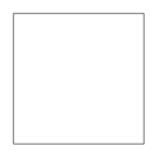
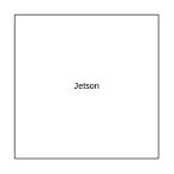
+ <mxCell id="3" value="Jetson" style="text;html=1;align=center;verticalAlign=middle;resizable=0;points=[];autosize=1;strokeColor=none;fillColor=none;" vertex="1" parent="2"><mxGeometry x="75" y="90" width="50" height="20" as="geometry" /></mxCell>
